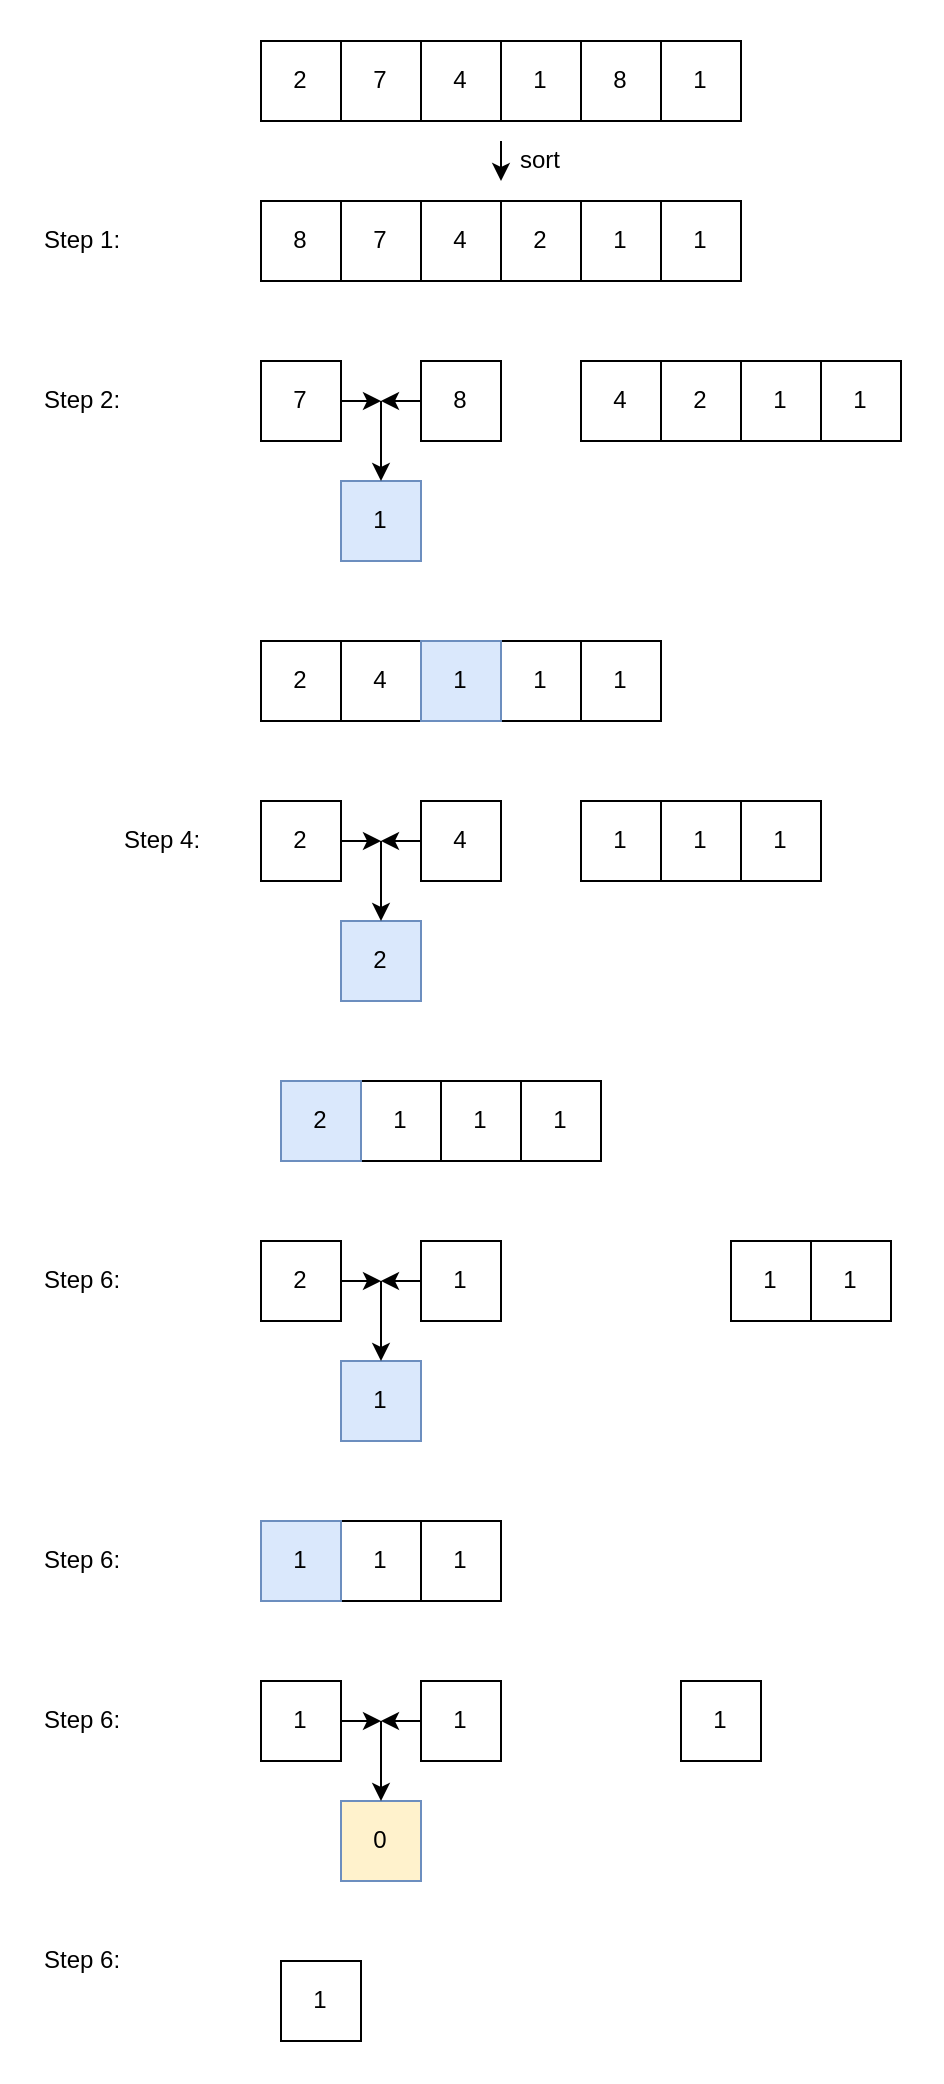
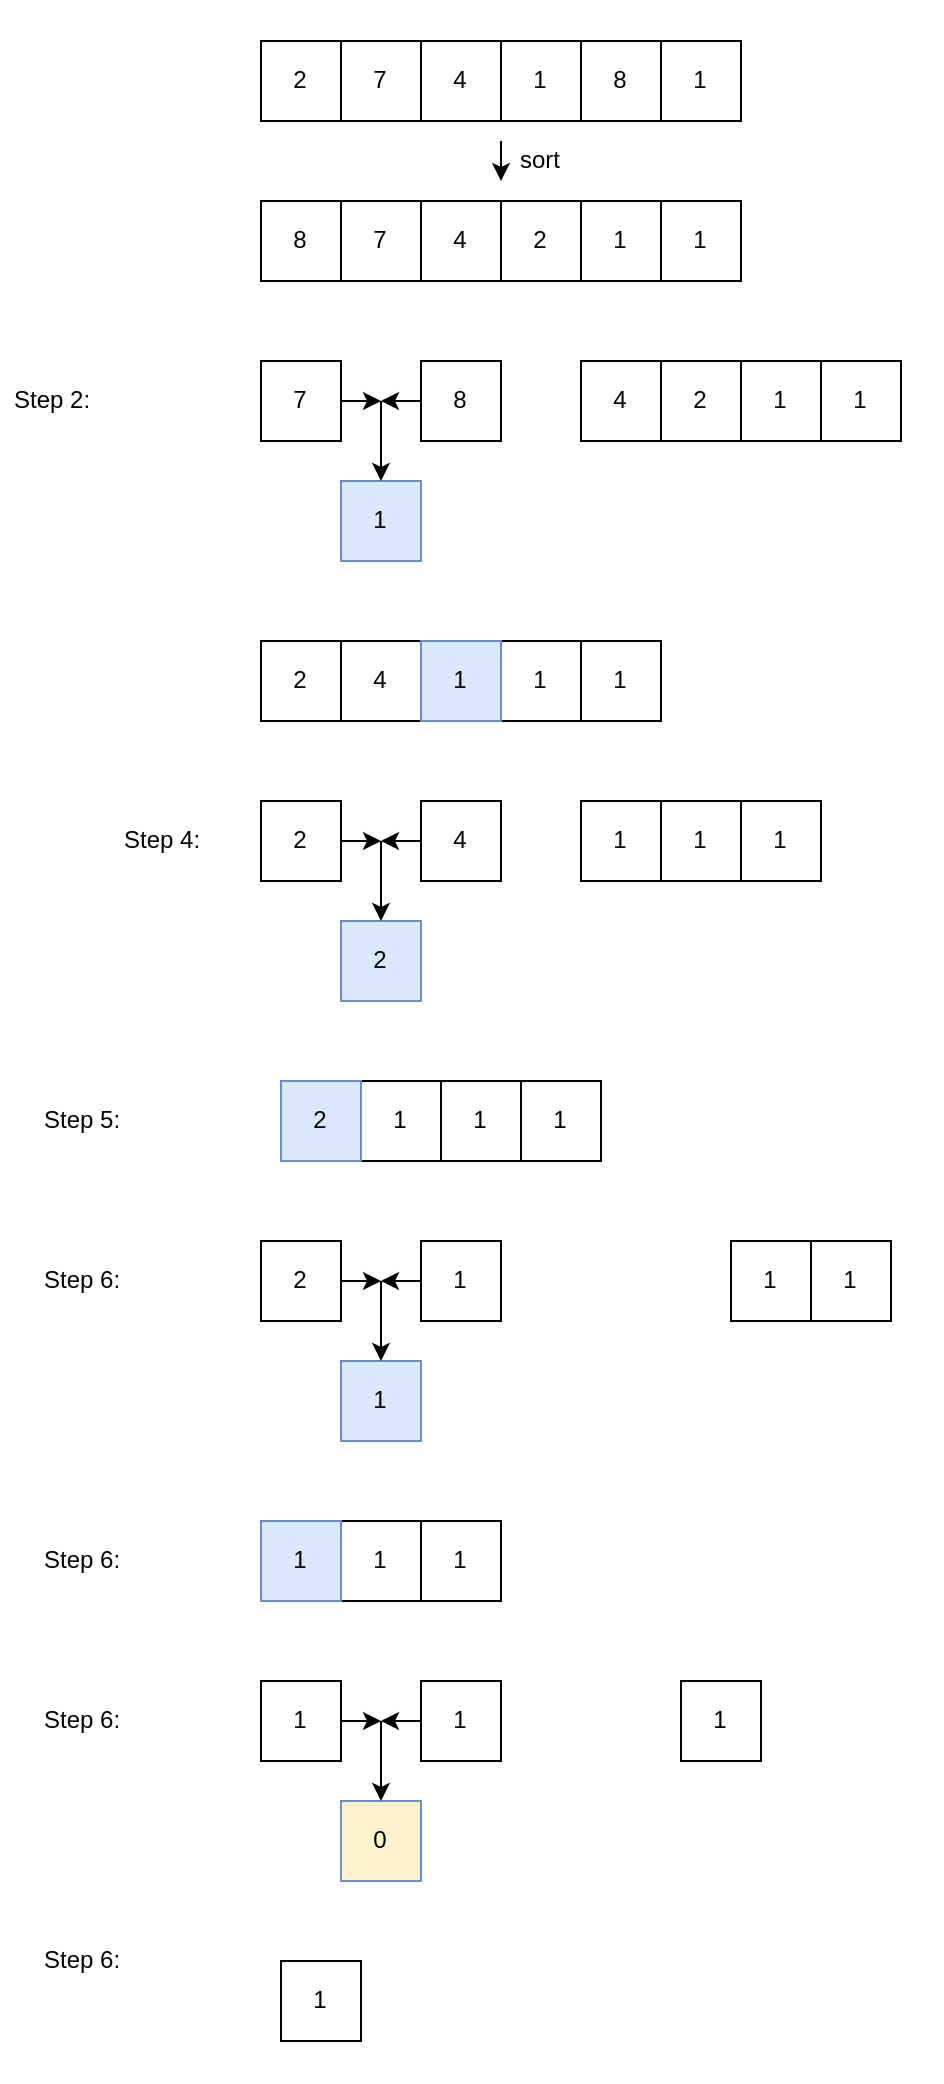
- <mxCell id="26" value="Step 1:" style="text;html=1;strokeColor=none;fillColor=none;align=left;verticalAlign=middle;whiteSpace=wrap;rounded=0;" parent="1" vertex="1"><mxGeometry x="20" y="110" width="50" height="20" as="geometry" /></mxCell>
- <mxCell id="11" value="Step 2:" style="text;html=1;strokeColor=none;fillColor=none;align=left;verticalAlign=middle;whiteSpace=wrap;rounded=0;" parent="1" vertex="1"><mxGeometry x="20" y="190" width="50" height="20" as="geometry" /></mxCell>
+ <mxCell id="11" value="Step 2:" style="text;html=1;strokeColor=none;fillColor=none;align=left;verticalAlign=middle;whiteSpace=wrap;rounded=0;" parent="1" vertex="1"><mxGeometry x="5" y="190" width="50" height="20" as="geometry" /></mxCell>
+ <mxCell id="43" value="Step 5:" style="text;html=1;strokeColor=none;fillColor=none;align=left;verticalAlign=middle;whiteSpace=wrap;rounded=0;" parent="1" vertex="1"><mxGeometry x="20" y="550" width="50" height="20" as="geometry" /></mxCell>
